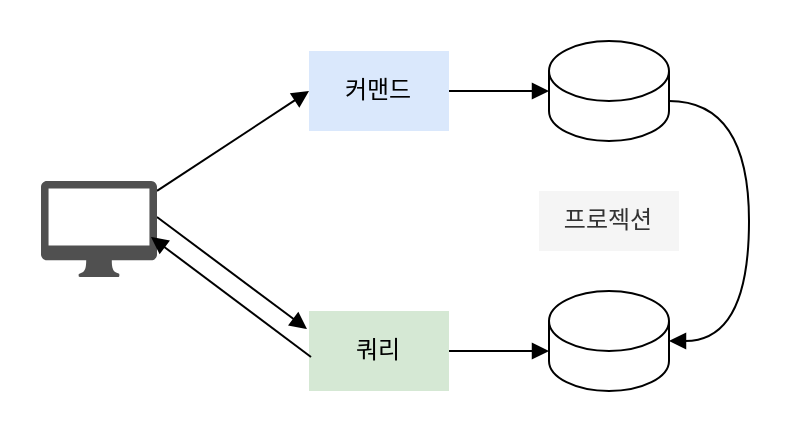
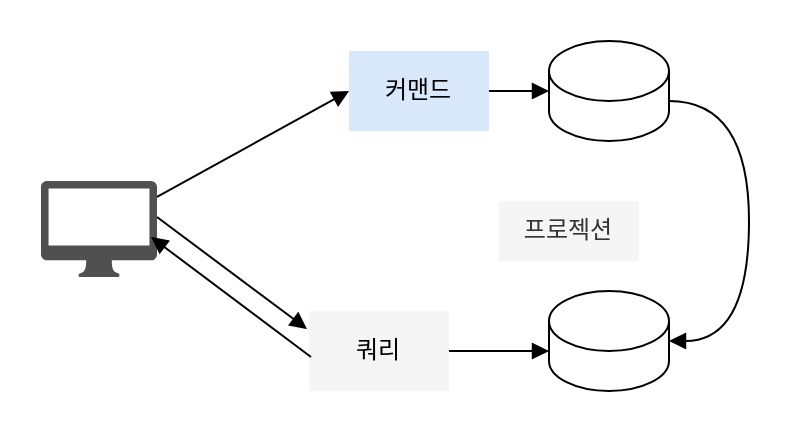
- <mxCell id="5" value="커맨드" style="rounded=0;whiteSpace=wrap;html=1;fillColor=#dae8fc;strokeColor=none;" vertex="1" parent="1"><mxGeometry x="154" y="25" width="70" height="40" as="geometry" /></mxCell>
+ <mxCell id="5" value="커맨드" style="rounded=0;whiteSpace=wrap;html=1;fillColor=#dae8fc;strokeColor=none;" vertex="1" parent="1"><mxGeometry x="174" y="25" width="70" height="40" as="geometry" /></mxCell>
- <mxCell id="9" value="프로젝션" style="rounded=0;whiteSpace=wrap;html=1;fillColor=#f5f5f5;fontColor=#333333;strokeColor=none;" vertex="1" parent="1"><mxGeometry x="269" y="95" width="70" height="30" as="geometry" /></mxCell>
+ <mxCell id="9" value="프로젝션" style="rounded=0;whiteSpace=wrap;html=1;fillColor=#f5f5f5;fontColor=#333333;strokeColor=none;" vertex="1" parent="1"><mxGeometry x="249" y="100" width="70" height="30" as="geometry" /></mxCell>
- <mxCell id="6" value="쿼리" style="rounded=0;whiteSpace=wrap;html=1;fillColor=#d5e8d4;strokeColor=none;" vertex="1" parent="1"><mxGeometry x="154" y="155" width="70" height="40" as="geometry" /></mxCell>
+ <mxCell id="6" value="쿼리" style="rounded=0;whiteSpace=wrap;html=1;fillColor=#f5f5f5;strokeColor=none;" vertex="1" parent="1"><mxGeometry x="154" y="155" width="70" height="40" as="geometry" /></mxCell>
